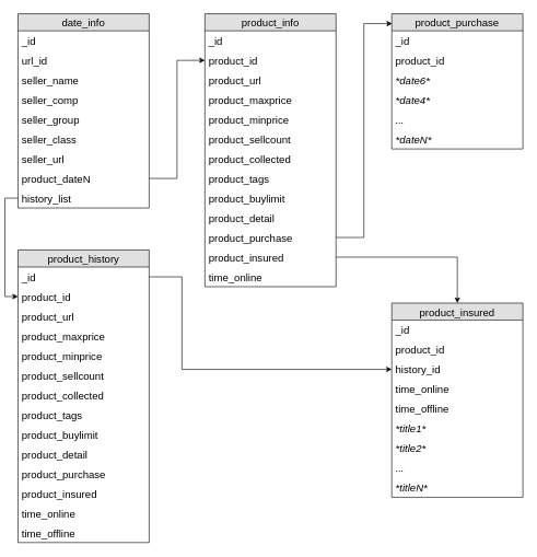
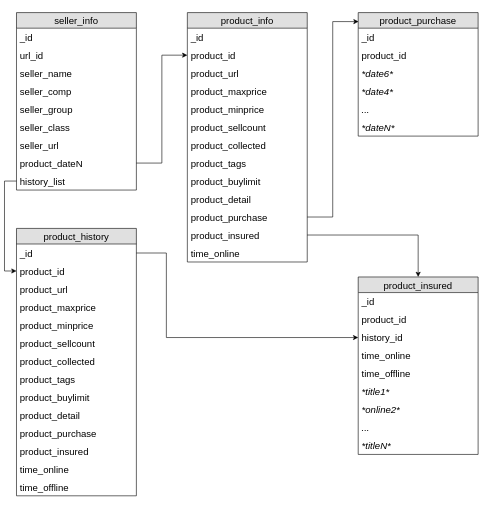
- <mxCell id="2" value="date_info" style="swimlane;fontStyle=0;childLayout=stackLayout;horizontal=1;startSize=26;fillColor=#e0e0e0;horizontalStack=0;resizeParent=1;resizeParentMax=0;resizeLast=0;collapsible=1;marginBottom=0;swimlaneFillColor=#ffffff;align=center;fontSize=16;" parent="1" vertex="1"><mxGeometry x="20" y="20" width="200" height="296" as="geometry" /></mxCell>
+ <mxCell id="2" value="seller_info" style="swimlane;fontStyle=0;childLayout=stackLayout;horizontal=1;startSize=26;fillColor=#e0e0e0;horizontalStack=0;resizeParent=1;resizeParentMax=0;resizeLast=0;collapsible=1;marginBottom=0;swimlaneFillColor=#ffffff;align=center;fontSize=16;" parent="1" vertex="1"><mxGeometry x="20" y="20" width="200" height="296" as="geometry" /></mxCell>
- <mxCell id="57" value="*title2*" style="text;strokeColor=none;fillColor=none;spacingLeft=4;spacingRight=4;overflow=hidden;rotatable=0;points=[[0,0.5],[1,0.5]];portConstraint=eastwest;fontSize=16;fontStyle=2" parent="50" vertex="1"><mxGeometry y="206" width="200" height="30" as="geometry" /></mxCell>
+ <mxCell id="57" value="*online2*" style="text;strokeColor=none;fillColor=none;spacingLeft=4;spacingRight=4;overflow=hidden;rotatable=0;points=[[0,0.5],[1,0.5]];portConstraint=eastwest;fontSize=16;fontStyle=2" parent="50" vertex="1"><mxGeometry y="206" width="200" height="30" as="geometry" /></mxCell>
